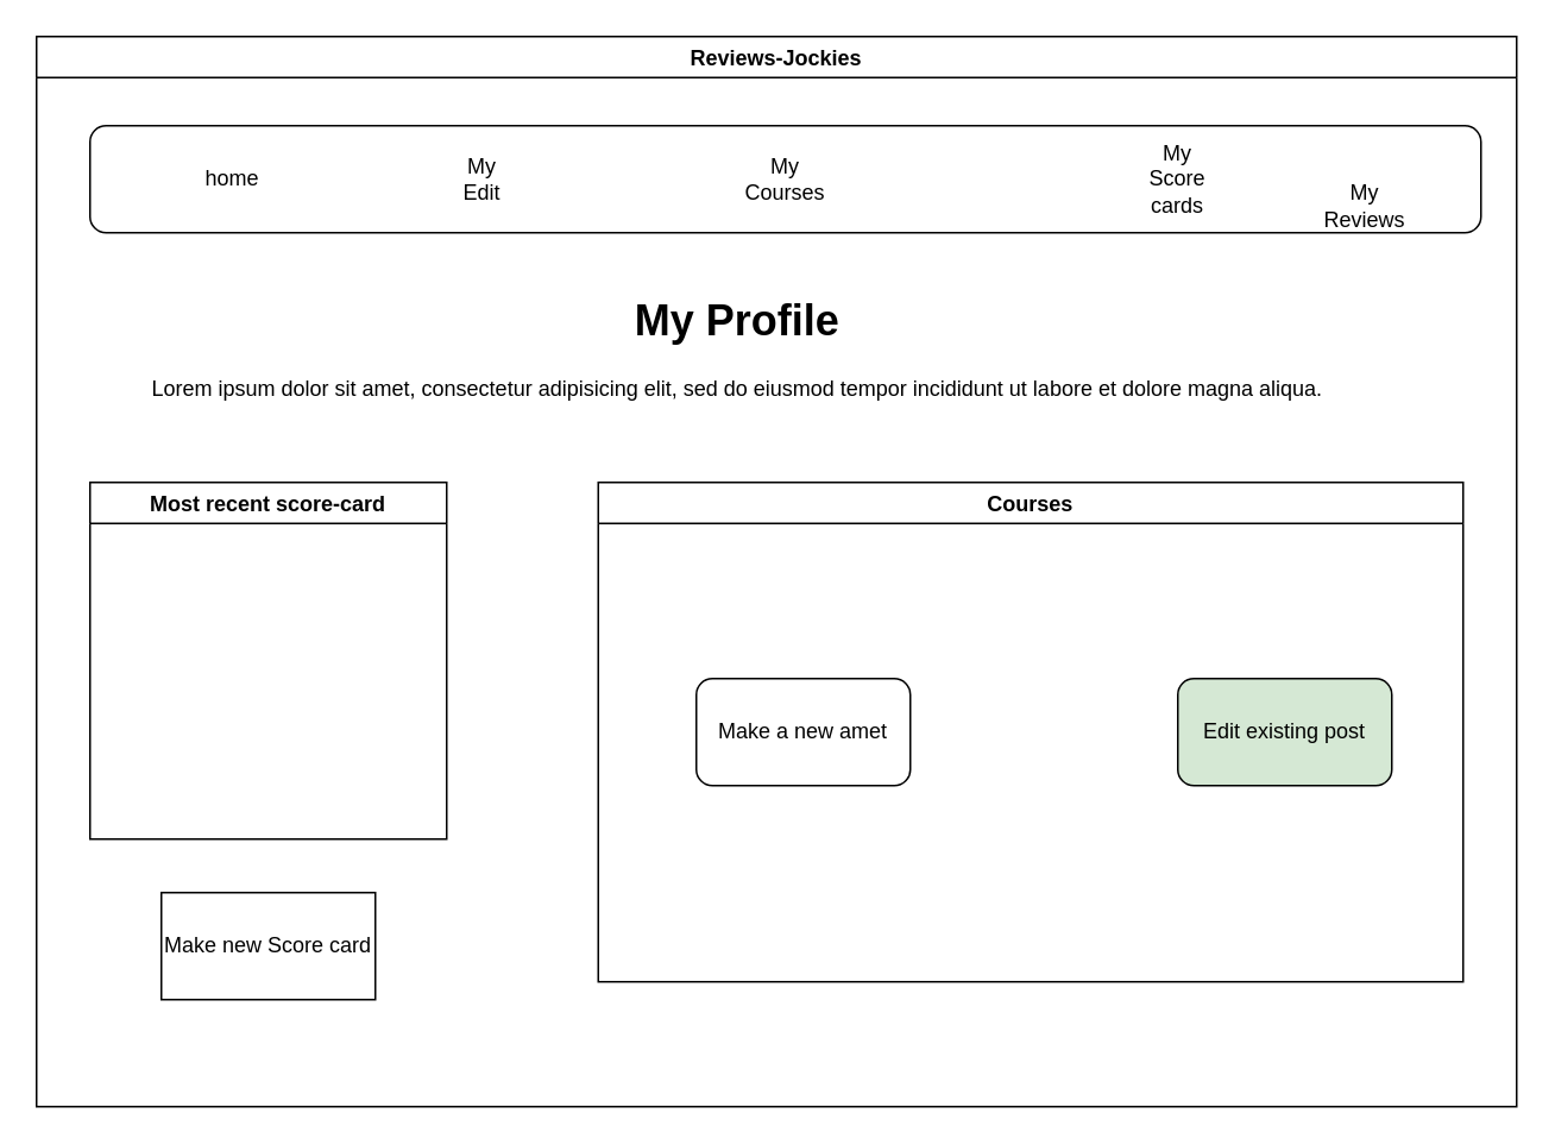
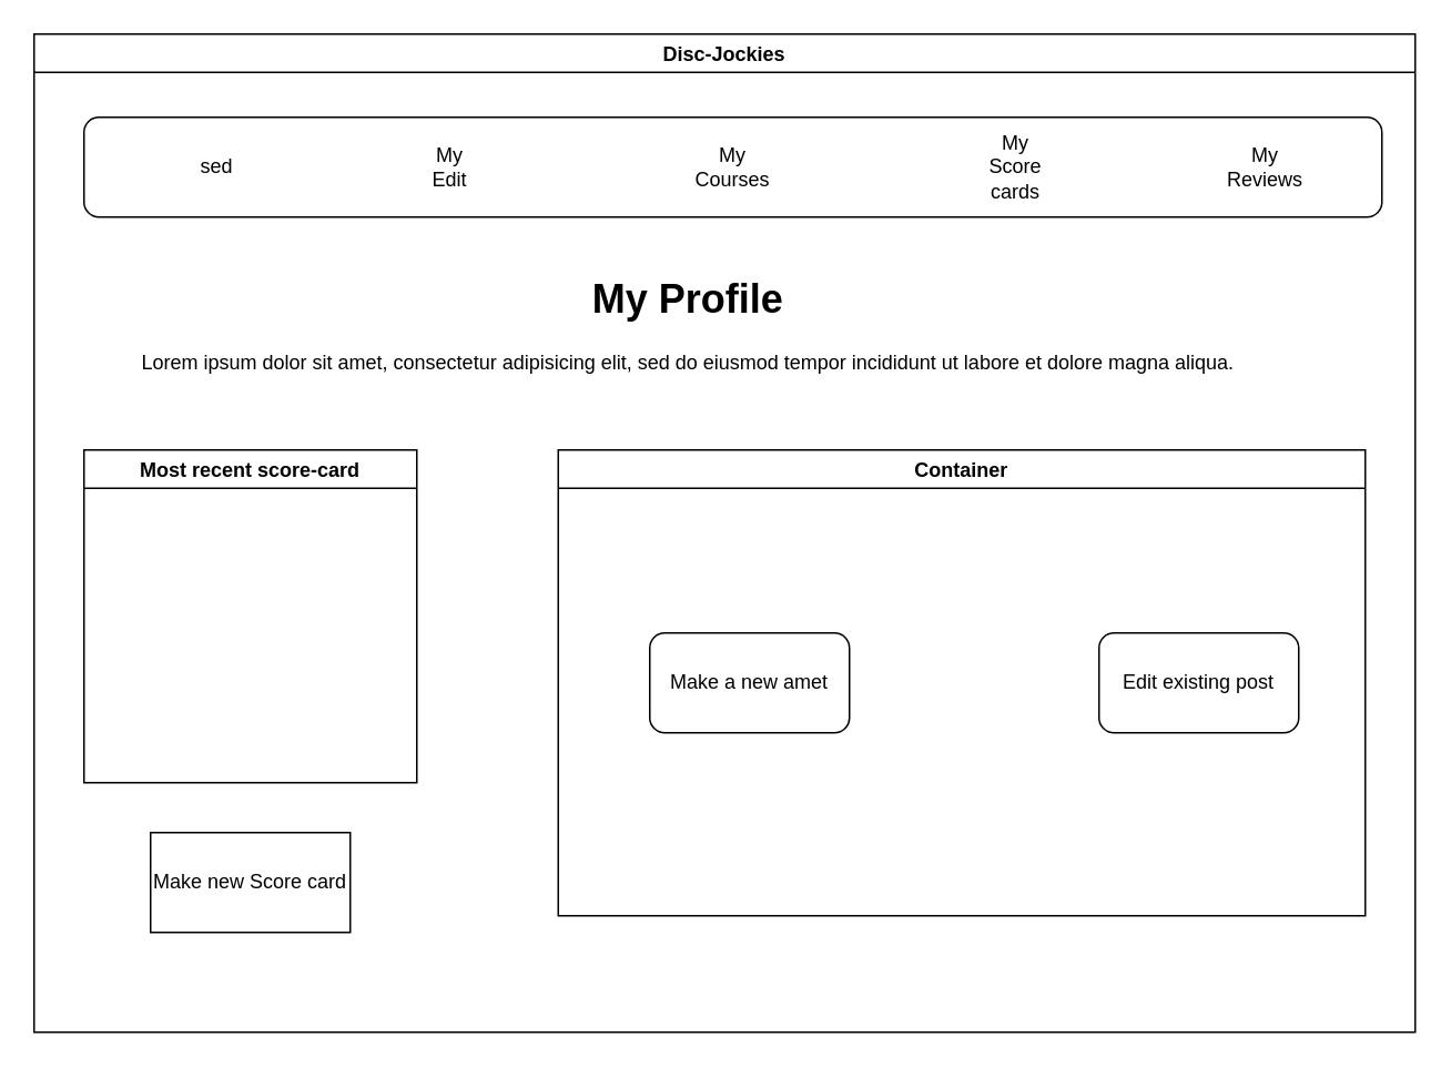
- <mxCell id="2" value="Reviews-Jockies" style="swimlane;" vertex="1" parent="1"><mxGeometry x="20" y="20" width="830" height="600" as="geometry" /></mxCell>
+ <mxCell id="2" value="Disc-Jockies" style="swimlane;" vertex="1" parent="1"><mxGeometry x="20" y="20" width="830" height="600" as="geometry" /></mxCell>
- <mxCell id="4" value="home" style="text;html=1;strokeColor=none;fillColor=none;align=center;verticalAlign=middle;whiteSpace=wrap;rounded=0;" vertex="1" parent="2"><mxGeometry x="90" y="70" width="40" height="20" as="geometry" /></mxCell>
+ <mxCell id="4" value="sed" style="text;html=1;strokeColor=none;fillColor=none;align=center;verticalAlign=middle;whiteSpace=wrap;rounded=0;" vertex="1" parent="2"><mxGeometry x="90" y="70" width="40" height="20" as="geometry" /></mxCell>
- <mxCell id="10" value="My Score cards" style="text;html=1;strokeColor=none;fillColor=none;align=center;verticalAlign=middle;whiteSpace=wrap;rounded=0;" vertex="1" parent="2"><mxGeometry x="620" y="70" width="40" height="20" as="geometry" /></mxCell>
+ <mxCell id="10" value="My Score cards" style="text;html=1;strokeColor=none;fillColor=none;align=center;verticalAlign=middle;whiteSpace=wrap;rounded=0;" vertex="1" parent="2"><mxGeometry x="570" y="70" width="40" height="20" as="geometry" /></mxCell>
- <mxCell id="6" value="My Reviews" style="text;html=1;strokeColor=none;fillColor=none;align=center;verticalAlign=middle;whiteSpace=wrap;rounded=0;" vertex="1" parent="2"><mxGeometry x="725" y="85" width="40" height="20" as="geometry" /></mxCell>
+ <mxCell id="6" value="My Reviews" style="text;html=1;strokeColor=none;fillColor=none;align=center;verticalAlign=middle;whiteSpace=wrap;rounded=0;" vertex="1" parent="2"><mxGeometry x="720" y="70" width="40" height="20" as="geometry" /></mxCell>
- <mxCell id="14" value="Courses" style="swimlane;" vertex="1" parent="1"><mxGeometry x="335" y="270" width="485" height="280" as="geometry" /></mxCell>
+ <mxCell id="14" value="Container" style="swimlane;" vertex="1" parent="1"><mxGeometry x="335" y="270" width="485" height="280" as="geometry" /></mxCell>
- <mxCell id="12" value="Edit existing post" style="rounded=1;whiteSpace=wrap;html=1;fillColor=#d5e8d4;" vertex="1" parent="2"><mxGeometry x="640" y="360" width="120" height="60" as="geometry" /></mxCell>
+ <mxCell id="12" value="Edit existing post" style="rounded=1;whiteSpace=wrap;html=1;" vertex="1" parent="2"><mxGeometry x="640" y="360" width="120" height="60" as="geometry" /></mxCell>
